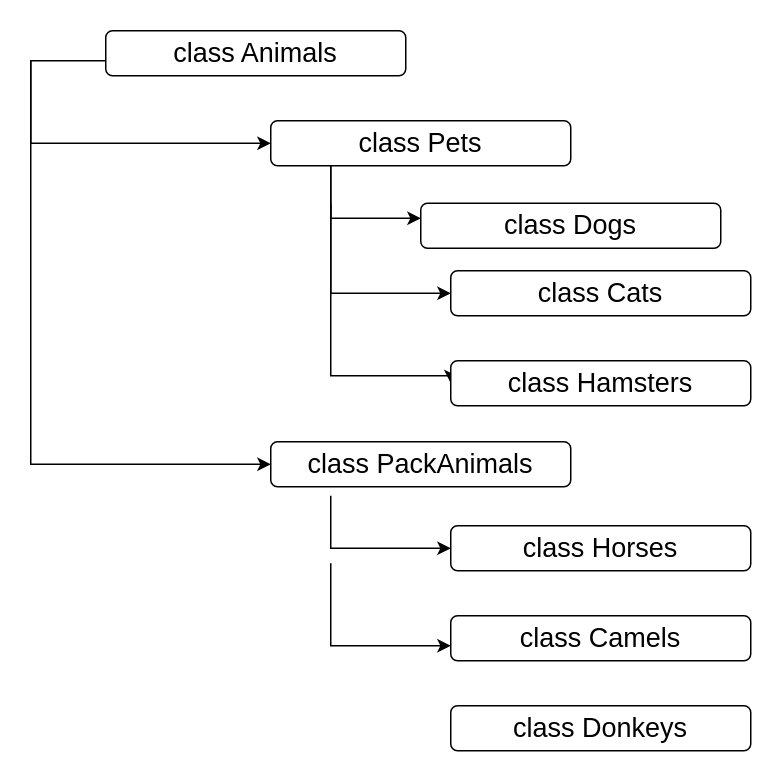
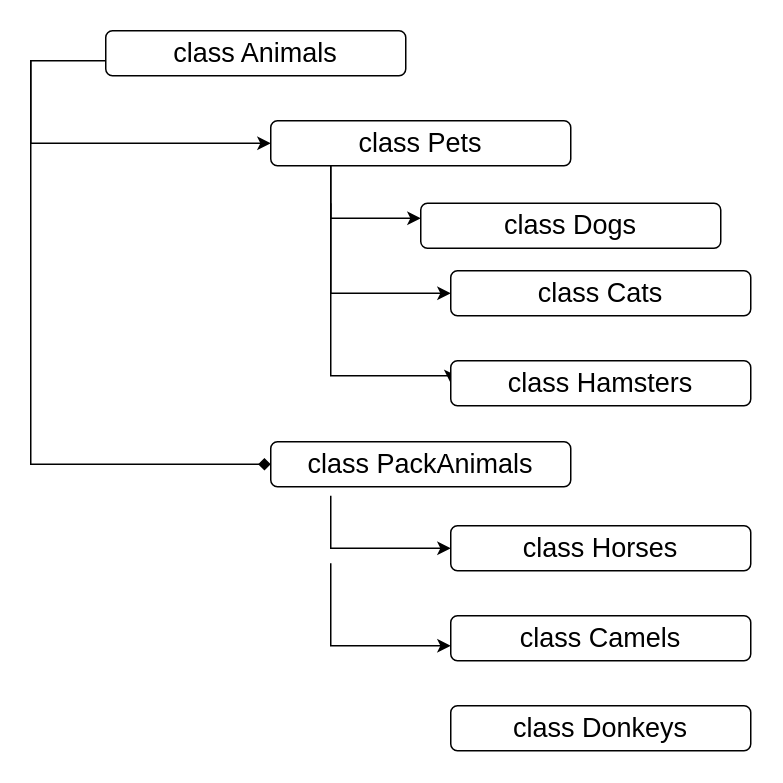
- <mxCell id="2" style="edgeStyle=orthogonalEdgeStyle;rounded=0;orthogonalLoop=1;jettySize=auto;html=1;fontSize=18;entryX=0;entryY=0.5;entryDx=0;entryDy=0;" edge="1" parent="1" source="3" target="12"><mxGeometry relative="1" as="geometry"><mxPoint x="90" y="-45" as="targetPoint" /><Array as="points"><mxPoint x="20" y="40" /><mxPoint x="20" y="309" /></Array></mxGeometry></mxCell>
+ <mxCell id="2" style="edgeStyle=orthogonalEdgeStyle;rounded=0;orthogonalLoop=1;jettySize=auto;html=1;fontSize=18;entryX=0;entryY=0.5;entryDx=0;entryDy=0;endArrow=diamond;" edge="1" parent="1" source="3" target="12"><mxGeometry relative="1" as="geometry"><mxPoint x="90" y="-45" as="targetPoint" /><Array as="points"><mxPoint x="20" y="40" /><mxPoint x="20" y="309" /></Array></mxGeometry></mxCell>
